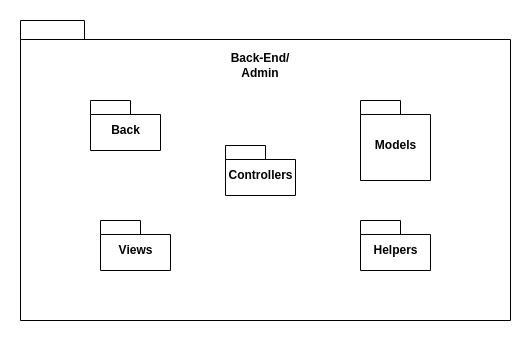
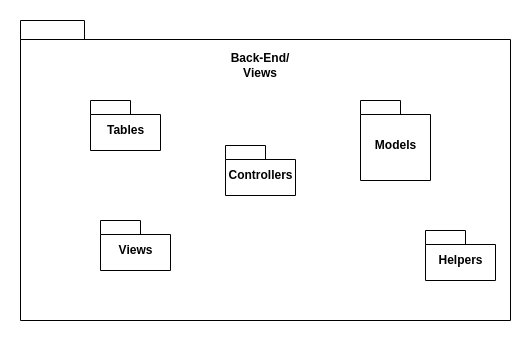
- <mxCell id="3" value="&lt;b&gt;Back-End/ Admin&lt;/b&gt;" style="text;html=1;strokeColor=none;fillColor=none;align=center;verticalAlign=middle;whiteSpace=wrap;rounded=0;" vertex="1" parent="1"><mxGeometry x="220" y="50" width="80" height="30" as="geometry" /></mxCell>
+ <mxCell id="3" value="&lt;b&gt;Back-End/ Views&lt;/b&gt;" style="text;html=1;strokeColor=none;fillColor=none;align=center;verticalAlign=middle;whiteSpace=wrap;rounded=0;" vertex="1" parent="1"><mxGeometry x="220" y="50" width="80" height="30" as="geometry" /></mxCell>
- <mxCell id="8" value="Back" style="shape=folder;fontStyle=1;spacingTop=10;tabWidth=40;tabHeight=14;tabPosition=left;html=1;" vertex="1" parent="1"><mxGeometry x="90" y="100" width="70" height="50" as="geometry" /></mxCell>
+ <mxCell id="8" value="Tables" style="shape=folder;fontStyle=1;spacingTop=10;tabWidth=40;tabHeight=14;tabPosition=left;html=1;" vertex="1" parent="1"><mxGeometry x="90" y="100" width="70" height="50" as="geometry" /></mxCell>
- <mxCell id="6" value="Helpers" style="shape=folder;fontStyle=1;spacingTop=10;tabWidth=40;tabHeight=14;tabPosition=left;html=1;" vertex="1" parent="1"><mxGeometry x="360" y="220" width="70" height="50" as="geometry" /></mxCell>
+ <mxCell id="6" value="Helpers" style="shape=folder;fontStyle=1;spacingTop=10;tabWidth=40;tabHeight=14;tabPosition=left;html=1;" vertex="1" parent="1"><mxGeometry x="425" y="230" width="70" height="50" as="geometry" /></mxCell>
